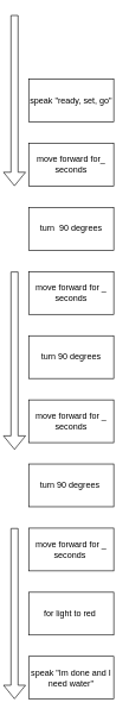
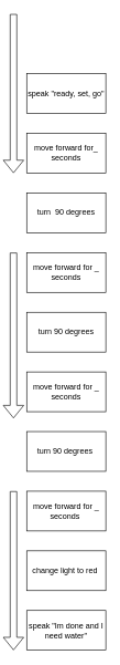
- <mxCell id="10" value="for light to red&amp;nbsp;" style="rounded=0;whiteSpace=wrap;html=1;" parent="1" vertex="1"><mxGeometry x="40" y="830" width="120" height="60" as="geometry" /></mxCell>
+ <mxCell id="10" value="change light to red&amp;nbsp;" style="rounded=0;whiteSpace=wrap;html=1;" parent="1" vertex="1"><mxGeometry x="40" y="830" width="120" height="60" as="geometry" /></mxCell>
